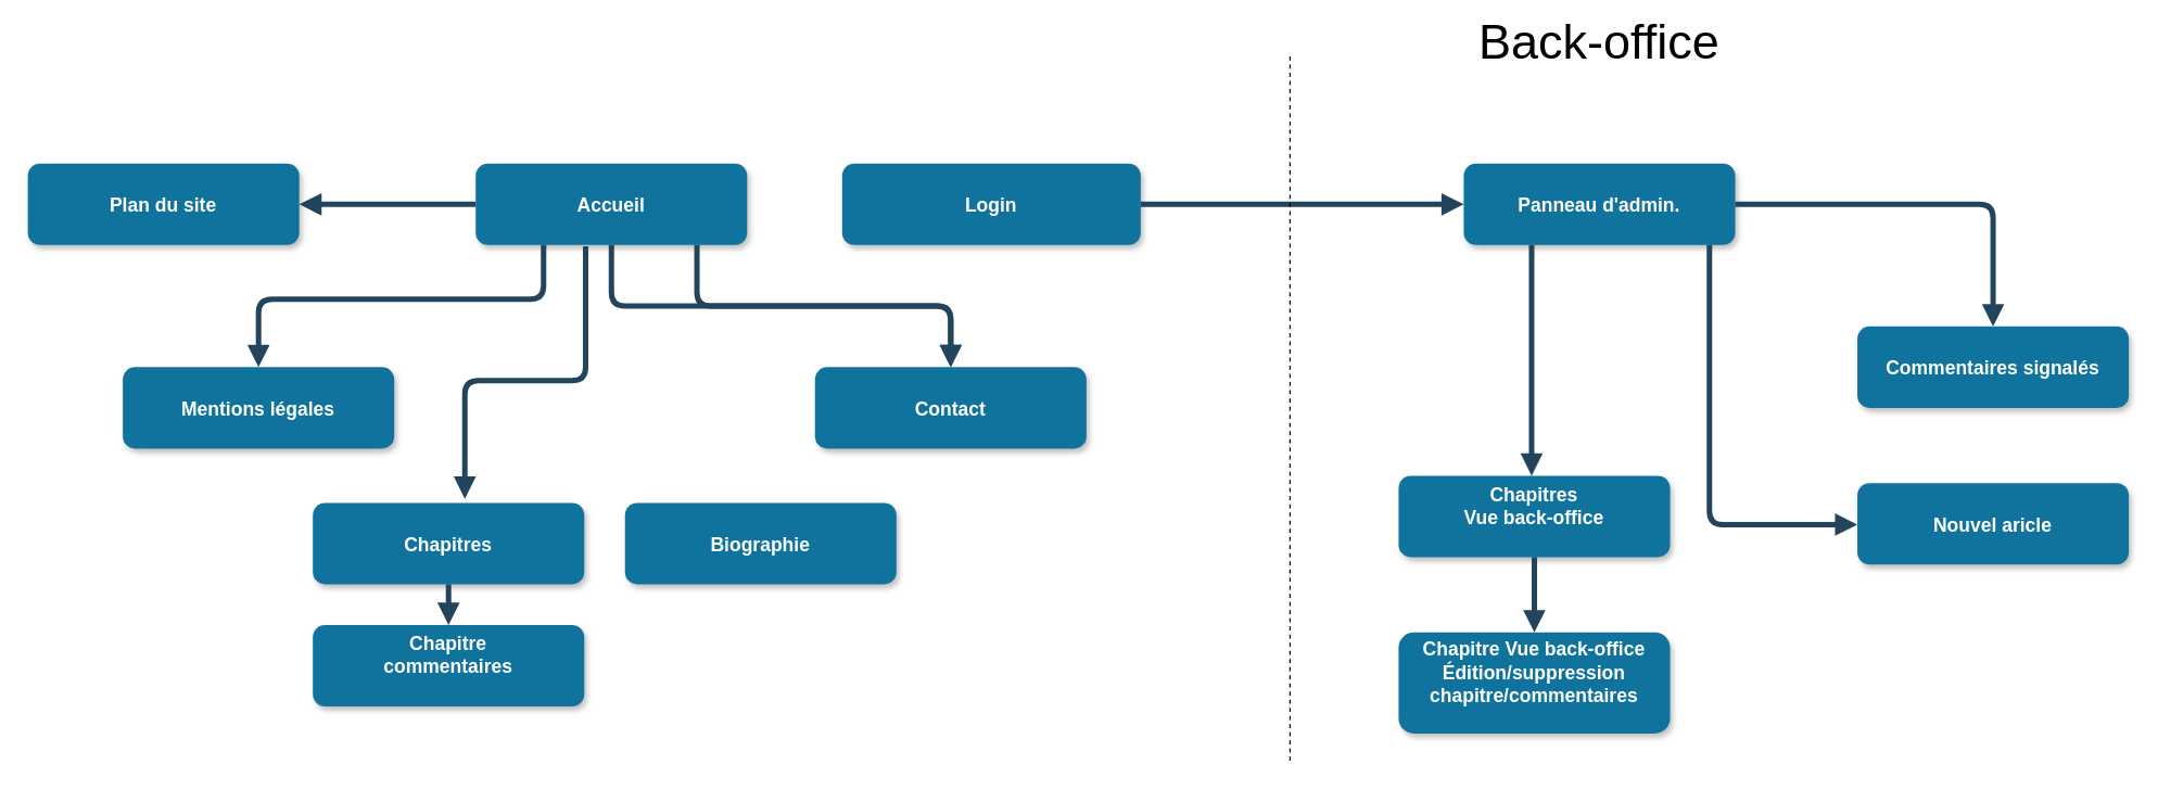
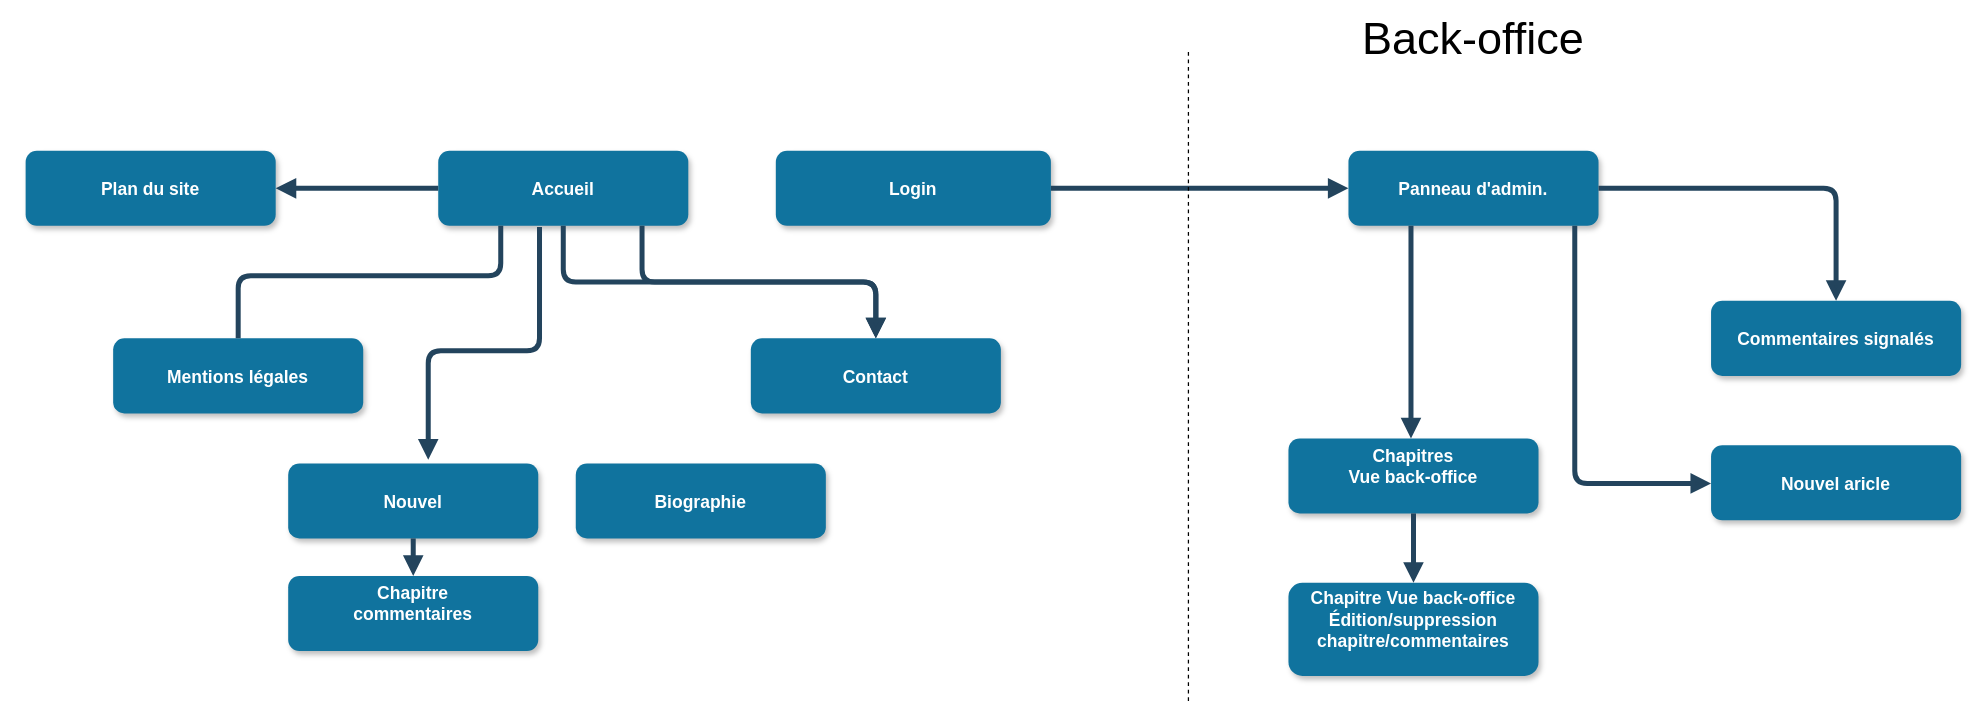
- <mxCell id="21" value="" style="edgeStyle=elbowEdgeStyle;elbow=vertical;strokeWidth=4;endArrow=block;endFill=1;fontStyle=1;strokeColor=#23445D;exitX=0.25;exitY=1;exitDx=0;exitDy=0;entryX=0.5;entryY=0;entryDx=0;entryDy=0;" parent="1" source="2" target="10" edge="1"><mxGeometry x="-400" y="-270" width="100" height="100" as="geometry"><mxPoint x="380" y="190" as="sourcePoint" /><mxPoint x="-500" y="-310" as="targetPoint" /><Array as="points"><mxPoint x="240" y="220" /></Array></mxGeometry></mxCell>
+ <mxCell id="21" value="" style="edgeStyle=elbowEdgeStyle;elbow=vertical;strokeWidth=4;endArrow=none;endFill=1;fontStyle=1;strokeColor=#23445D;exitX=0.25;exitY=1;exitDx=0;exitDy=0;entryX=0.5;entryY=0;entryDx=0;entryDy=0;" parent="1" source="2" target="10" edge="1"><mxGeometry x="-400" y="-270" width="100" height="100" as="geometry"><mxPoint x="380" y="190" as="sourcePoint" /><mxPoint x="-500" y="-310" as="targetPoint" /><Array as="points"><mxPoint x="240" y="220" /></Array></mxGeometry></mxCell>
- <mxCell id="7" value="Chapitres" style="rounded=1;fillColor=#10739E;strokeColor=none;shadow=1;gradientColor=none;fontStyle=1;fontColor=#FFFFFF;fontSize=14;" parent="1" vertex="1"><mxGeometry x="230" y="370" width="200" height="60" as="geometry" /></mxCell>
+ <mxCell id="7" value="Nouvel" style="rounded=1;fillColor=#10739E;strokeColor=none;shadow=1;gradientColor=none;fontStyle=1;fontColor=#FFFFFF;fontSize=14;" parent="1" vertex="1"><mxGeometry x="230" y="370" width="200" height="60" as="geometry" /></mxCell>
